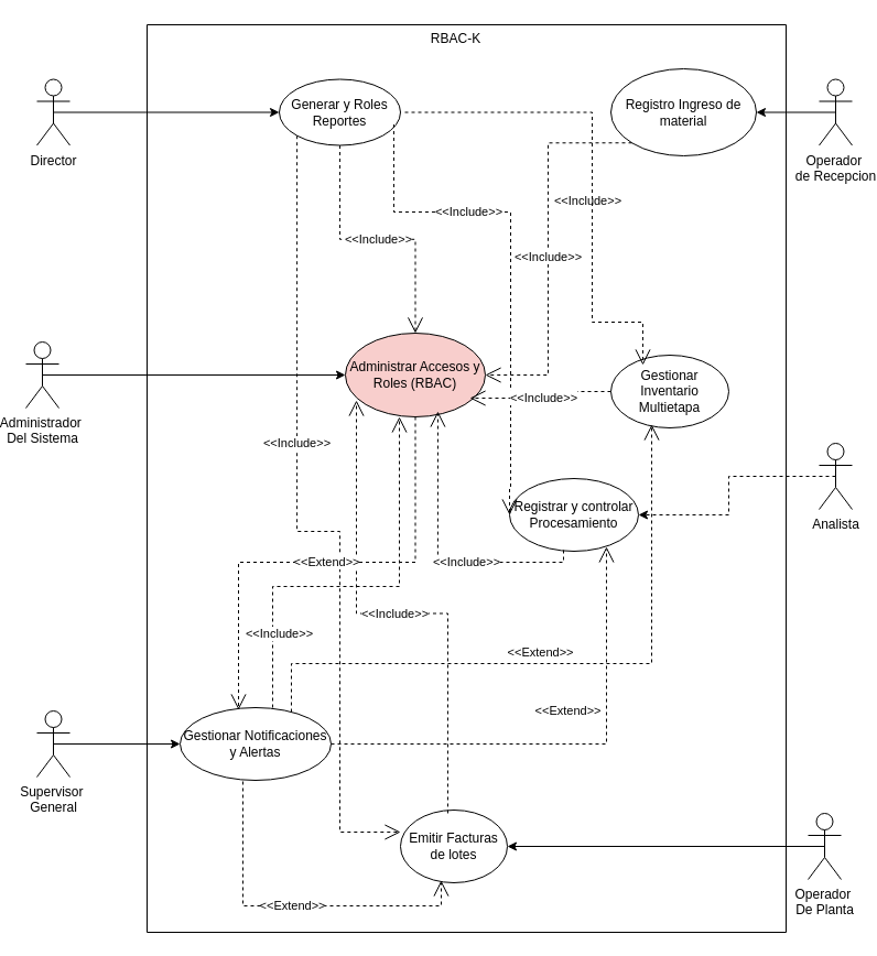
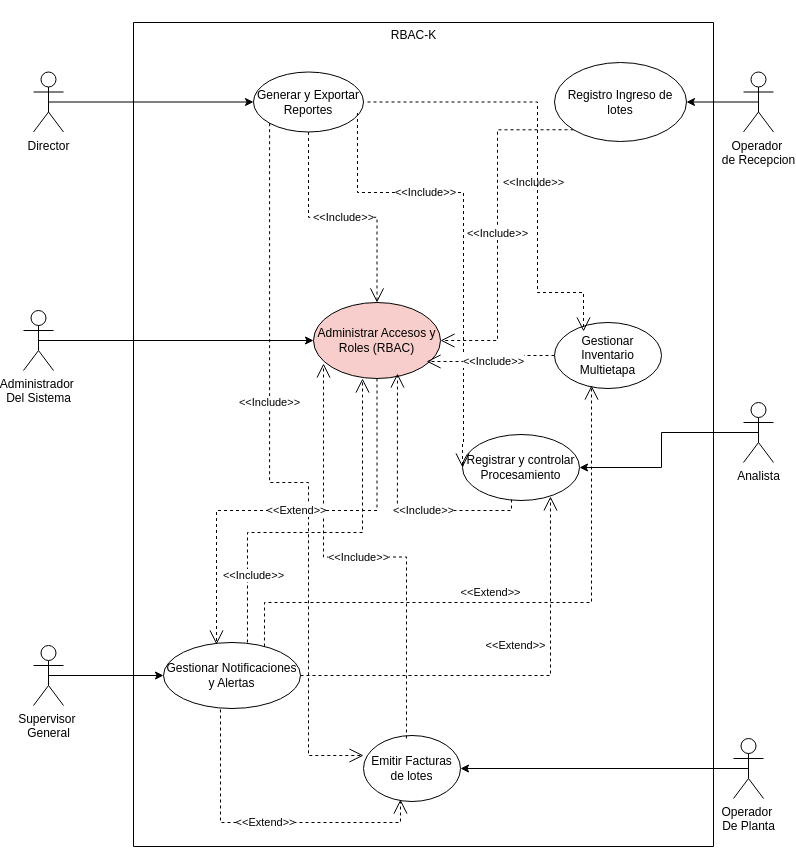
- <mxCell id="3" value="Generar y Roles Reportes" style="ellipse;whiteSpace=wrap;html=1;" vertex="1" parent="2"><mxGeometry x="120" y="49.5" width="110" height="60" as="geometry" /></mxCell>
+ <mxCell id="3" value="Generar y Exportar Reportes" style="ellipse;whiteSpace=wrap;html=1;" vertex="1" parent="2"><mxGeometry x="120" y="49.5" width="110" height="60" as="geometry" /></mxCell>
- <mxCell id="8" value="Registro Ingreso de material" style="ellipse;whiteSpace=wrap;html=1;" vertex="1" parent="2"><mxGeometry x="421" y="40" width="132" height="79" as="geometry" /></mxCell>
+ <mxCell id="8" value="Registro Ingreso de lotes" style="ellipse;whiteSpace=wrap;html=1;" vertex="1" parent="2"><mxGeometry x="421" y="40" width="132" height="79" as="geometry" /></mxCell>
- <mxCell id="31" style="edgeStyle=orthogonalEdgeStyle;rounded=0;orthogonalLoop=1;jettySize=auto;html=1;exitX=0.5;exitY=0.5;exitDx=0;exitDy=0;exitPerimeter=0;dashed=1;" edge="1" parent="1" source="32" target="5"><mxGeometry relative="1" as="geometry" /></mxCell>
+ <mxCell id="31" style="edgeStyle=orthogonalEdgeStyle;rounded=0;orthogonalLoop=1;jettySize=auto;html=1;exitX=0.5;exitY=0.5;exitDx=0;exitDy=0;exitPerimeter=0;" edge="1" parent="1" source="32" target="5"><mxGeometry relative="1" as="geometry" /></mxCell>
